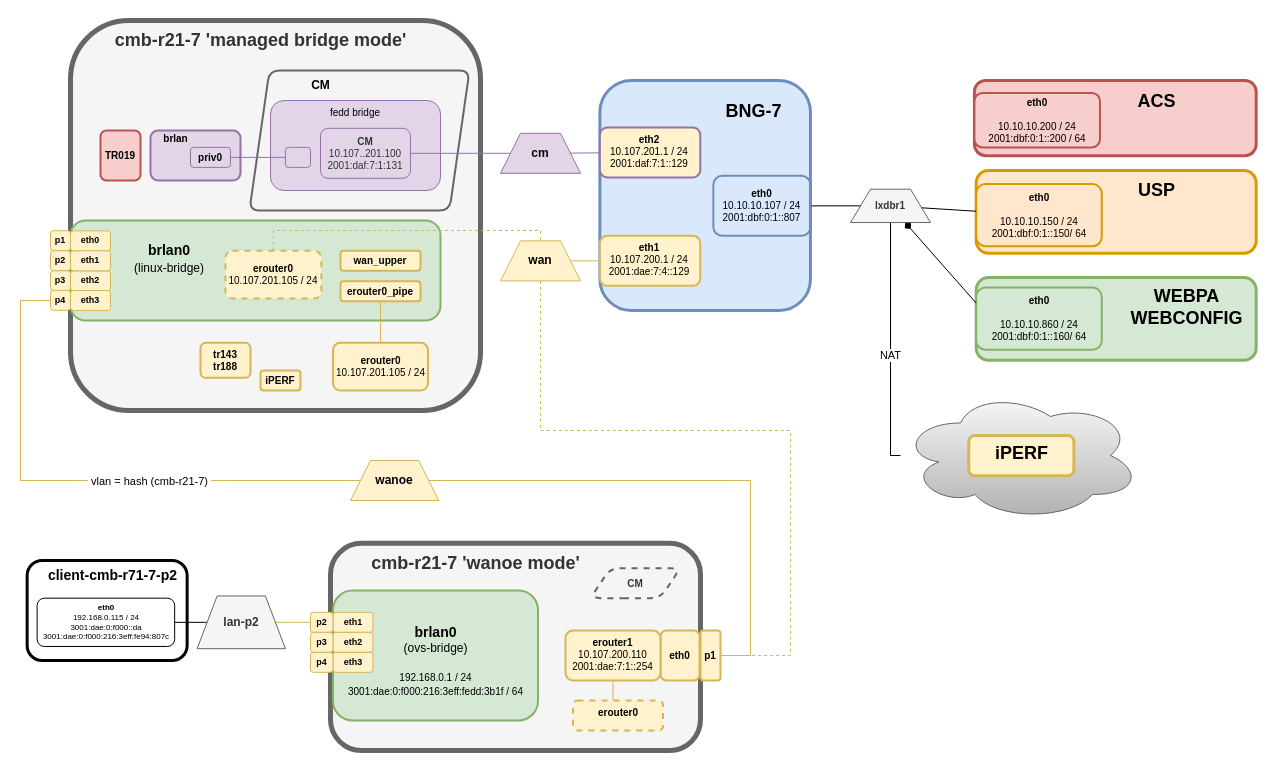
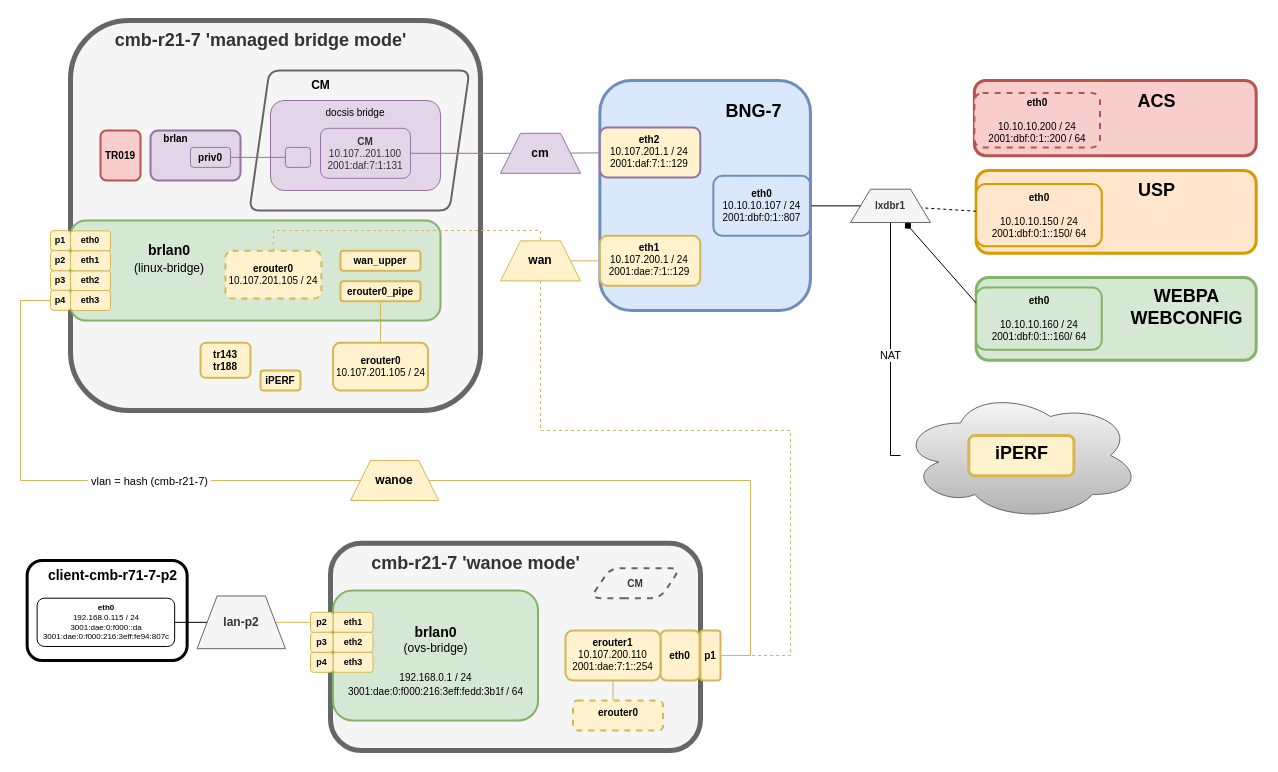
- <mxCell id="6" value="&lt;span style=&quot;font-weight: normal;&quot;&gt;fedd bridge&lt;/span&gt;" style="rounded=1;whiteSpace=wrap;html=1;fillColor=#e1d5e7;strokeColor=#9673a6;fontSize=10;fontStyle=1;strokeWidth=1;verticalAlign=top;" parent="1" vertex="1"><mxGeometry x="270" y="100" width="170" height="90" as="geometry" /></mxCell>
+ <mxCell id="6" value="&lt;span style=&quot;font-weight: normal;&quot;&gt;docsis bridge&lt;/span&gt;" style="rounded=1;whiteSpace=wrap;html=1;fillColor=#e1d5e7;strokeColor=#9673a6;fontSize=10;fontStyle=1;strokeWidth=1;verticalAlign=top;" parent="1" vertex="1"><mxGeometry x="270" y="100" width="170" height="90" as="geometry" /></mxCell>
- <mxCell id="17" value="&lt;font style=&quot;font-size: 10px;&quot;&gt;eth0&lt;br style=&quot;font-size: 10px;&quot;&gt;&lt;br style=&quot;font-size: 10px;&quot;&gt;&lt;span style=&quot;font-weight: normal; font-size: 10px;&quot;&gt;10.10.10.200 / 24&lt;br style=&quot;font-size: 10px;&quot;&gt;2001:dbf:0:1::200 / 64&lt;/span&gt;&lt;br style=&quot;font-size: 10px;&quot;&gt;&lt;/font&gt;" style="rounded=1;whiteSpace=wrap;html=1;fillColor=#f8cecc;strokeColor=#b85450;fontSize=10;fontStyle=1;strokeWidth=2;" parent="1" vertex="1"><mxGeometry x="973.91" y="92.38" width="125.56" height="54.51" as="geometry" /></mxCell>
+ <mxCell id="17" value="&lt;font style=&quot;font-size: 10px;&quot;&gt;eth0&lt;br style=&quot;font-size: 10px;&quot;&gt;&lt;br style=&quot;font-size: 10px;&quot;&gt;&lt;span style=&quot;font-weight: normal; font-size: 10px;&quot;&gt;10.10.10.200 / 24&lt;br style=&quot;font-size: 10px;&quot;&gt;2001:dbf:0:1::200 / 64&lt;/span&gt;&lt;br style=&quot;font-size: 10px;&quot;&gt;&lt;/font&gt;" style="rounded=1;whiteSpace=wrap;html=1;fillColor=#f8cecc;strokeColor=#b85450;fontSize=10;fontStyle=1;strokeWidth=2;dashed=1;" parent="1" vertex="1"><mxGeometry x="973.91" y="92.38" width="125.56" height="54.51" as="geometry" /></mxCell>
- <mxCell id="32" value="" style="endArrow=none;html=1;rounded=0;fontSize=9;" parent="1" source="30" target="25" edge="1"><mxGeometry width="50" height="50" relative="1" as="geometry"><mxPoint x="916.94" y="603.34" as="sourcePoint" /><mxPoint x="997.94" y="273.34" as="targetPoint" /><Array as="points" /></mxGeometry></mxCell>
+ <mxCell id="32" value="" style="endArrow=none;html=1;rounded=0;fontSize=9;dashed=1;" parent="1" source="30" target="25" edge="1"><mxGeometry width="50" height="50" relative="1" as="geometry"><mxPoint x="916.94" y="603.34" as="sourcePoint" /><mxPoint x="997.94" y="273.34" as="targetPoint" /><Array as="points" /></mxGeometry></mxCell>
- <mxCell id="28" value="eth1&lt;br&gt;&lt;span style=&quot;font-weight: normal;&quot;&gt;10.107.200.1 / 24&lt;/span&gt;&lt;br&gt;&lt;span style=&quot;font-weight: normal;&quot;&gt;2001:dae:7:4::129&lt;/span&gt;" style="rounded=1;whiteSpace=wrap;html=1;fillColor=#fff2cc;strokeColor=#d6b656;fontSize=10;fontStyle=1;strokeWidth=2;verticalAlign=top;" parent="1" vertex="1"><mxGeometry x="599.38" y="235.37" width="100.42" height="50" as="geometry" /></mxCell>
+ <mxCell id="28" value="eth1&lt;br&gt;&lt;span style=&quot;font-weight: normal;&quot;&gt;10.107.200.1 / 24&lt;/span&gt;&lt;br&gt;&lt;span style=&quot;font-weight: normal;&quot;&gt;2001:dae:7:1::129&lt;/span&gt;" style="rounded=1;whiteSpace=wrap;html=1;fillColor=#fff2cc;strokeColor=#d6b656;fontSize=10;fontStyle=1;strokeWidth=2;verticalAlign=top;" parent="1" vertex="1"><mxGeometry x="599.38" y="235.37" width="100.42" height="50" as="geometry" /></mxCell>
- <mxCell id="39" value="&lt;font style=&quot;font-size: 10px;&quot;&gt;eth0&lt;br style=&quot;font-size: 10px;&quot;&gt;&lt;br style=&quot;font-size: 10px;&quot;&gt;&lt;span style=&quot;font-weight: normal; font-size: 10px;&quot;&gt;10.10.10.860 / 24&lt;br style=&quot;font-size: 10px;&quot;&gt;2001:dbf:0:1::160/ 64&lt;/span&gt;&lt;br style=&quot;font-size: 10px;&quot;&gt;&lt;/font&gt;" style="rounded=1;whiteSpace=wrap;html=1;fillColor=#d5e8d4;strokeColor=#82b366;fontSize=10;fontStyle=1;strokeWidth=2;" parent="1" vertex="1"><mxGeometry x="975.69" y="287.12" width="125.56" height="62.09" as="geometry" /></mxCell>
+ <mxCell id="39" value="&lt;font style=&quot;font-size: 10px;&quot;&gt;eth0&lt;br style=&quot;font-size: 10px;&quot;&gt;&lt;br style=&quot;font-size: 10px;&quot;&gt;&lt;span style=&quot;font-weight: normal; font-size: 10px;&quot;&gt;10.10.10.160 / 24&lt;br style=&quot;font-size: 10px;&quot;&gt;2001:dbf:0:1::160/ 64&lt;/span&gt;&lt;br style=&quot;font-size: 10px;&quot;&gt;&lt;/font&gt;" style="rounded=1;whiteSpace=wrap;html=1;fillColor=#d5e8d4;strokeColor=#82b366;fontSize=10;fontStyle=1;strokeWidth=2;" parent="1" vertex="1"><mxGeometry x="975.69" y="287.12" width="125.56" height="62.09" as="geometry" /></mxCell>
